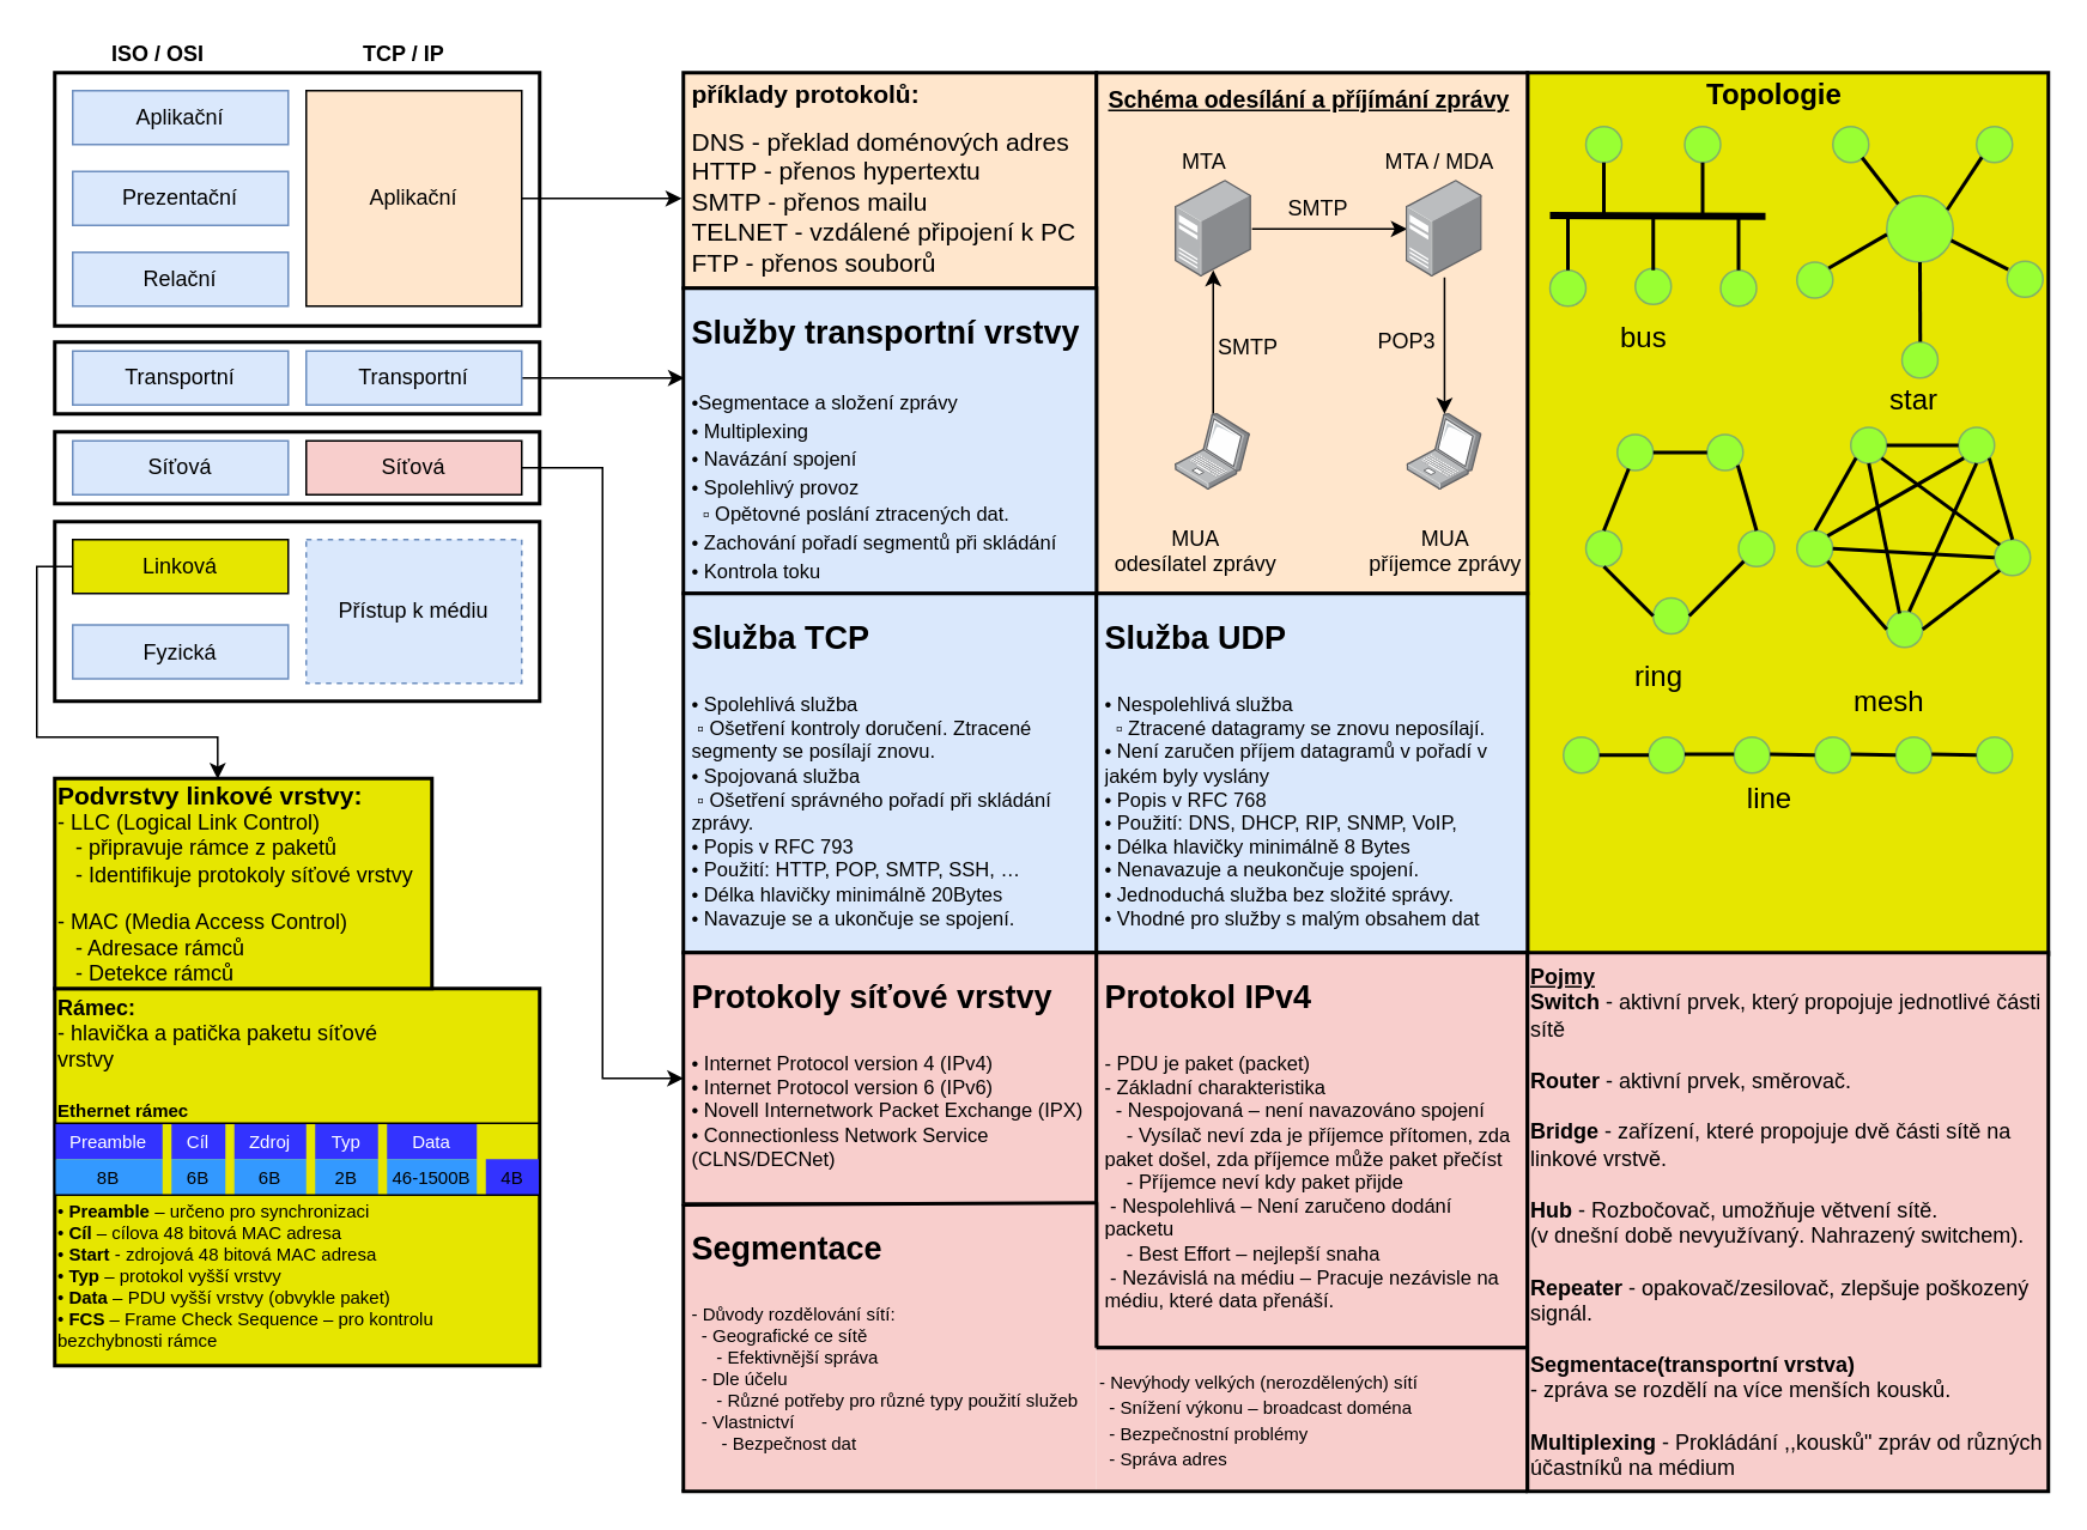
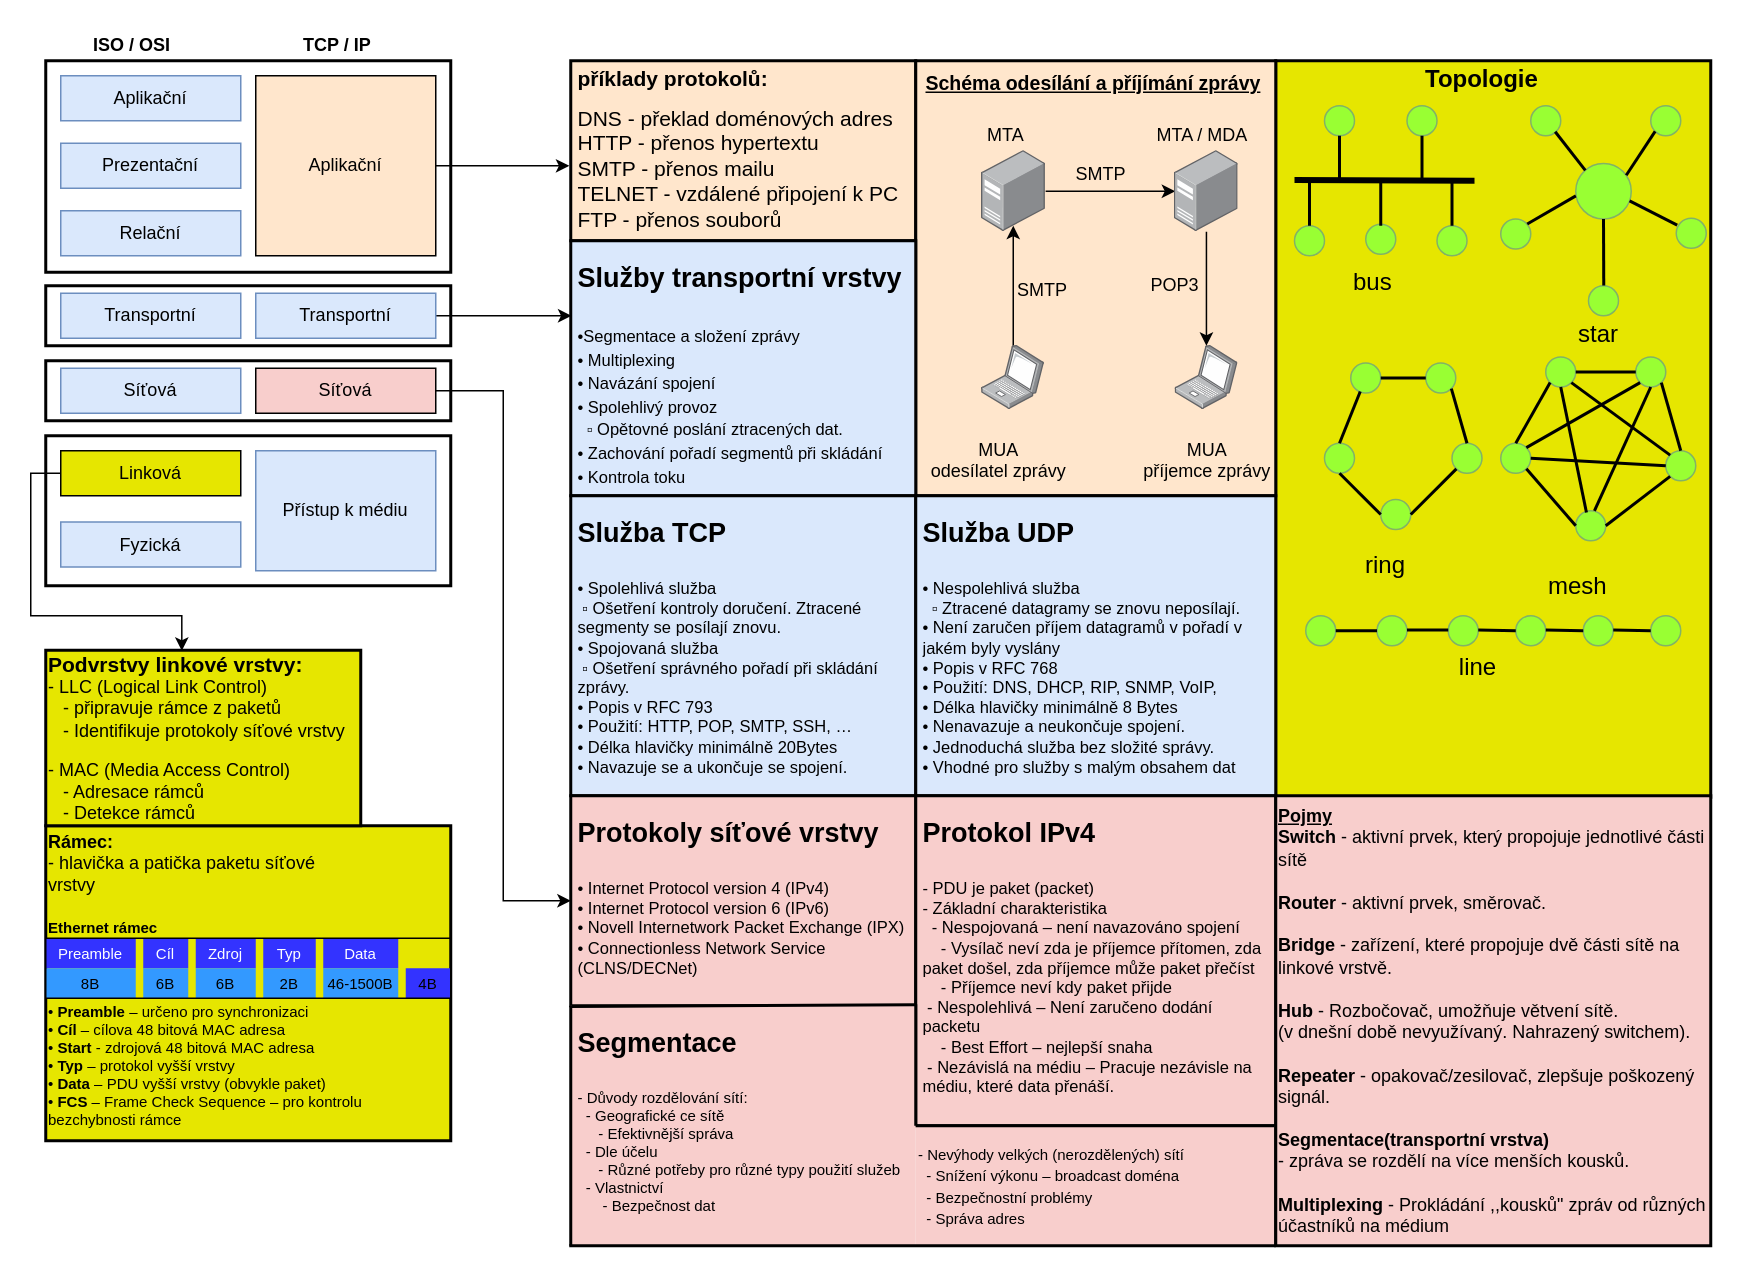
- <mxCell id="24" value="Přístup k médiu" style="rounded=0;whiteSpace=wrap;html=1;fillColor=#DAE8FC;strokeColor=#6c8ebf;dashed=1;" parent="1" vertex="1"><mxGeometry x="170" y="300" width="120" height="80" as="geometry" /></mxCell>
+ <mxCell id="24" value="Přístup k médiu" style="rounded=0;whiteSpace=wrap;html=1;fillColor=#DAE8FC;strokeColor=#6c8ebf;" parent="1" vertex="1"><mxGeometry x="170" y="300" width="120" height="80" as="geometry" /></mxCell>
